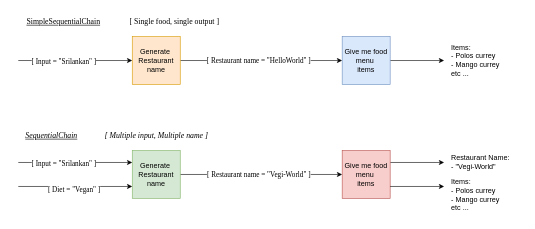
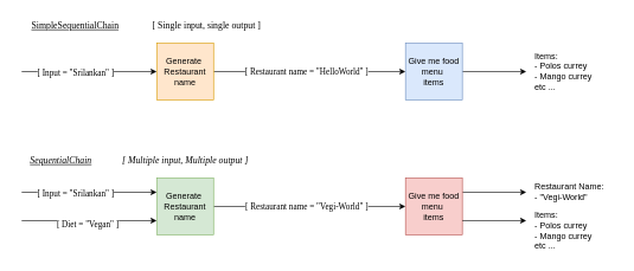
- <mxCell id="11" value="[ Single food, single output ]" style="text;html=1;align=center;verticalAlign=middle;resizable=0;points=[];autosize=1;strokeColor=none;fillColor=none;fontSize=13;fontFamily=Verdana;fontStyle=0" vertex="1" parent="1"><mxGeometry x="180" y="20" width="220" height="30" as="geometry" /></mxCell>
+ <mxCell id="11" value="[ Single input, single output ]" style="text;html=1;align=center;verticalAlign=middle;resizable=0;points=[];autosize=1;strokeColor=none;fillColor=none;fontSize=13;fontFamily=Verdana;fontStyle=0" vertex="1" parent="1"><mxGeometry x="180" y="20" width="220" height="30" as="geometry" /></mxCell>
- <mxCell id="20" value="[ Multiple input, Multiple name ]" style="text;html=1;align=center;verticalAlign=middle;resizable=0;points=[];autosize=1;strokeColor=none;fillColor=none;fontSize=13;fontFamily=Verdana;fontStyle=2" vertex="1" parent="1"><mxGeometry x="140" y="210" width="240" height="30" as="geometry" /></mxCell>
+ <mxCell id="20" value="[ Multiple input, Multiple output ]" style="text;html=1;align=center;verticalAlign=middle;resizable=0;points=[];autosize=1;strokeColor=none;fillColor=none;fontSize=13;fontFamily=Verdana;fontStyle=2" vertex="1" parent="1"><mxGeometry x="140" y="210" width="240" height="30" as="geometry" /></mxCell>
